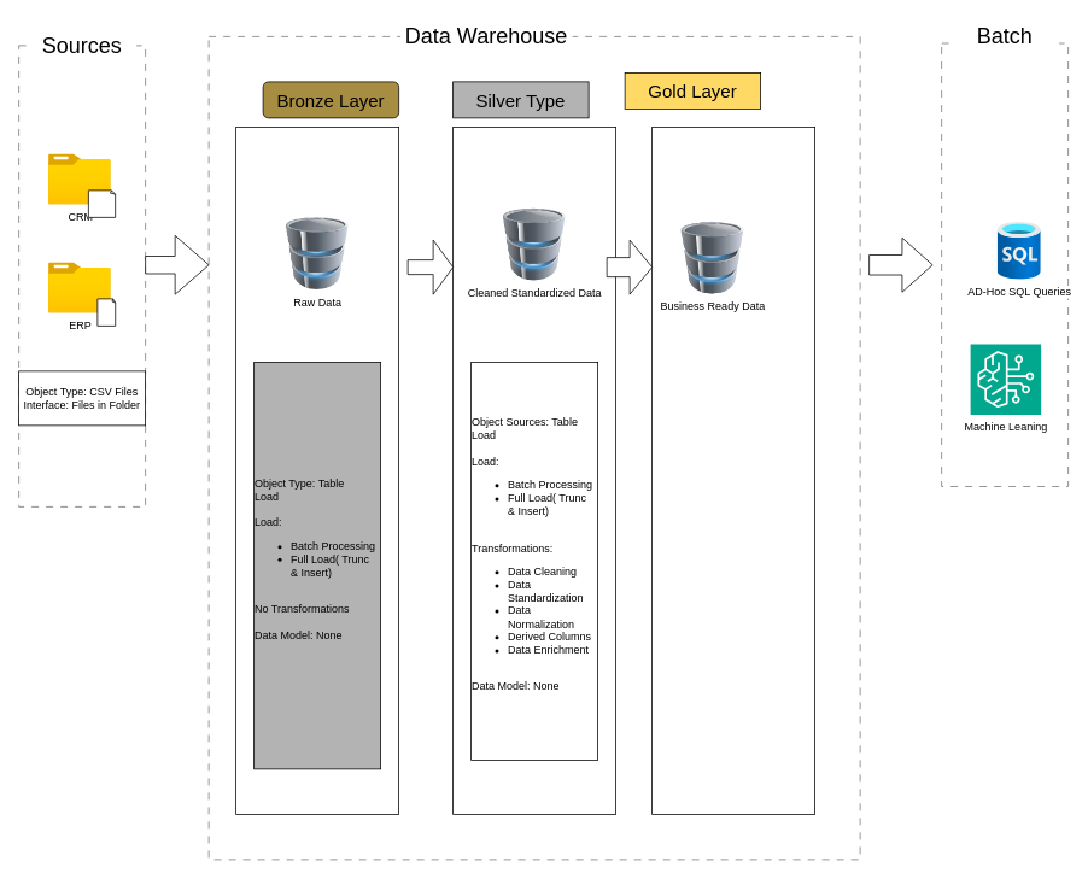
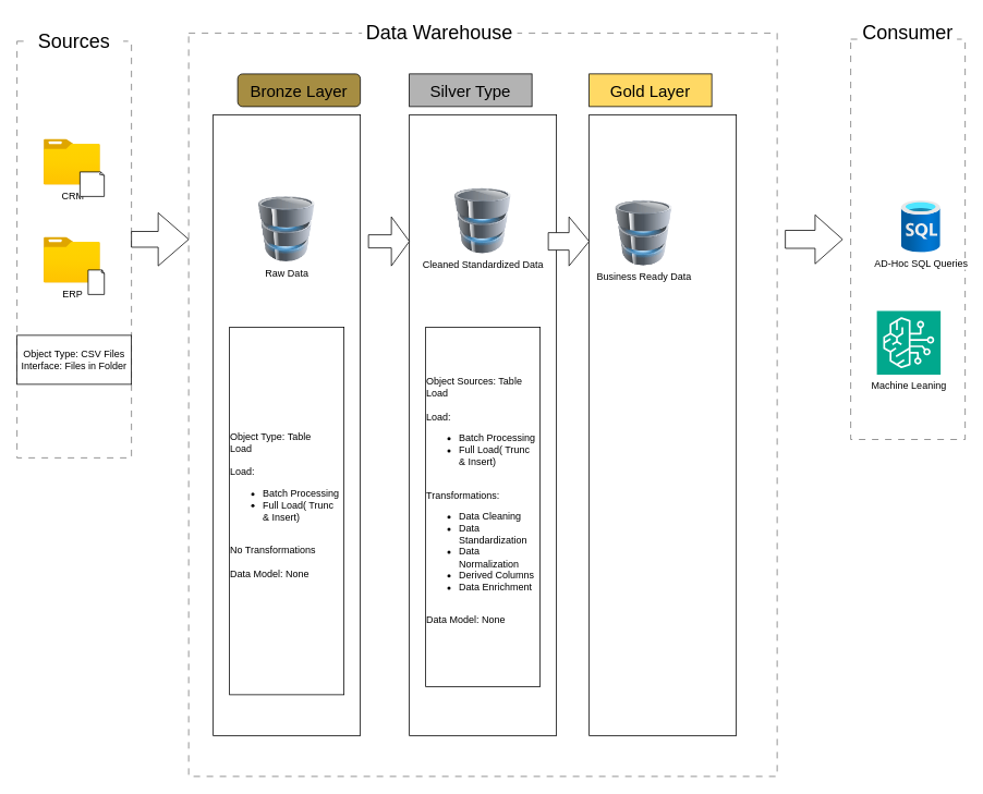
- <mxCell id="9" value="&lt;font style=&quot;font-size: 24px;&quot;&gt;Batch&lt;/font&gt;" style="rounded=0;whiteSpace=wrap;html=1;strokeColor=none;" vertex="1" parent="1"><mxGeometry x="1050" y="20" width="120" height="40" as="geometry" /></mxCell>
+ <mxCell id="9" value="&lt;font style=&quot;font-size: 24px;&quot;&gt;Consumer&lt;/font&gt;" style="rounded=0;whiteSpace=wrap;html=1;strokeColor=none;" vertex="1" parent="1"><mxGeometry x="1050" y="20" width="120" height="40" as="geometry" /></mxCell>
- <mxCell id="13" value="Gold Layer" style="rounded=0;whiteSpace=wrap;html=1;fillColor=#FFD965;fontSize=20;" vertex="1" parent="1"><mxGeometry x="690" y="80" width="150" height="40" as="geometry" /></mxCell>
+ <mxCell id="13" value="Gold Layer" style="rounded=0;whiteSpace=wrap;html=1;fillColor=#FFD965;fontSize=20;" vertex="1" parent="1"><mxGeometry x="720" y="90" width="150" height="40" as="geometry" /></mxCell>
- <mxCell id="27" value="&lt;div style=&quot;text-align: left;&quot;&gt;&lt;span style=&quot;background-color: initial;&quot;&gt;Object Type: Table&lt;/span&gt;&lt;/div&gt;&lt;div style=&quot;text-align: left;&quot;&gt;Load&lt;/div&gt;&lt;div style=&quot;text-align: left;&quot;&gt;&lt;br&gt;&lt;/div&gt;&lt;div style=&quot;text-align: left;&quot;&gt;Load:&amp;nbsp;&lt;/div&gt;&lt;div&gt;&lt;ul&gt;&lt;li style=&quot;text-align: left;&quot;&gt;Batch Processing&lt;/li&gt;&lt;li style=&quot;text-align: left;&quot;&gt;Full Load( Trunc &amp;amp; Insert)&lt;/li&gt;&lt;/ul&gt;&lt;/div&gt;&lt;div&gt;&lt;br&gt;&lt;/div&gt;&lt;div style=&quot;text-align: left;&quot;&gt;No Transformations&lt;/div&gt;&lt;div style=&quot;text-align: left;&quot;&gt;&lt;br&gt;&lt;/div&gt;&lt;div style=&quot;text-align: left;&quot;&gt;Data Model: None&lt;/div&gt;&lt;div&gt;&lt;br&gt;&lt;/div&gt;" style="rounded=0;whiteSpace=wrap;html=1;fillColor=#b3b3b3;" vertex="1" parent="1"><mxGeometry x="280" y="400" width="140" height="450" as="geometry" /></mxCell>
+ <mxCell id="27" value="&lt;div style=&quot;text-align: left;&quot;&gt;&lt;span style=&quot;background-color: initial;&quot;&gt;Object Type: Table&lt;/span&gt;&lt;/div&gt;&lt;div style=&quot;text-align: left;&quot;&gt;Load&lt;/div&gt;&lt;div style=&quot;text-align: left;&quot;&gt;&lt;br&gt;&lt;/div&gt;&lt;div style=&quot;text-align: left;&quot;&gt;Load:&amp;nbsp;&lt;/div&gt;&lt;div&gt;&lt;ul&gt;&lt;li style=&quot;text-align: left;&quot;&gt;Batch Processing&lt;/li&gt;&lt;li style=&quot;text-align: left;&quot;&gt;Full Load( Trunc &amp;amp; Insert)&lt;/li&gt;&lt;/ul&gt;&lt;/div&gt;&lt;div&gt;&lt;br&gt;&lt;/div&gt;&lt;div style=&quot;text-align: left;&quot;&gt;No Transformations&lt;/div&gt;&lt;div style=&quot;text-align: left;&quot;&gt;&lt;br&gt;&lt;/div&gt;&lt;div style=&quot;text-align: left;&quot;&gt;Data Model: None&lt;/div&gt;&lt;div&gt;&lt;br&gt;&lt;/div&gt;" style="rounded=0;whiteSpace=wrap;html=1;" vertex="1" parent="1"><mxGeometry x="280" y="400" width="140" height="450" as="geometry" /></mxCell>
